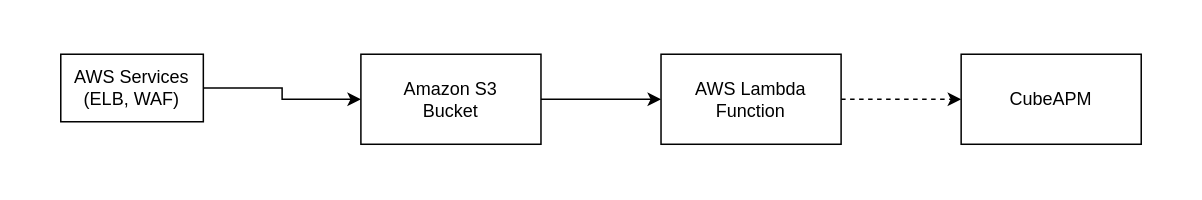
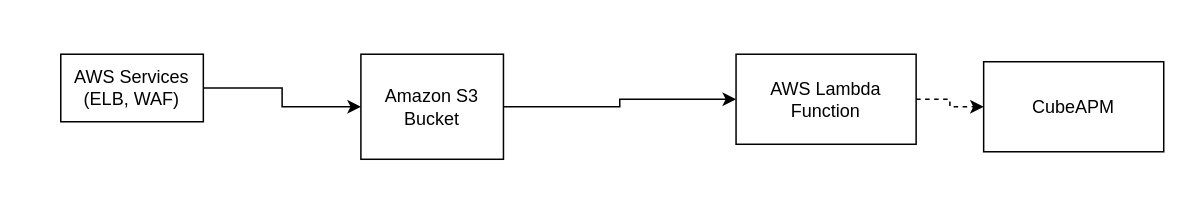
- <mxCell id="6" value="Amazon S3&lt;br&gt;Bucket" style="rounded=0;whiteSpace=wrap;html=1;labelBackgroundColor=none;" vertex="1" parent="1"><mxGeometry x="240" y="35.5" width="120" height="60" as="geometry" /></mxCell>
+ <mxCell id="6" value="Amazon S3&lt;br&gt;Bucket" style="rounded=0;whiteSpace=wrap;html=1;labelBackgroundColor=none;" vertex="1" parent="1"><mxGeometry x="240" y="35.5" width="95" height="70" as="geometry" /></mxCell>
- <mxCell id="8" value="AWS Lambda&lt;br&gt;Function" style="rounded=0;whiteSpace=wrap;html=1;labelBackgroundColor=none;" vertex="1" parent="1"><mxGeometry x="440" y="35.5" width="120" height="60" as="geometry" /></mxCell>
+ <mxCell id="8" value="AWS Lambda&lt;br&gt;Function" style="rounded=0;whiteSpace=wrap;html=1;labelBackgroundColor=none;" vertex="1" parent="1"><mxGeometry x="490" y="35.5" width="120" height="60" as="geometry" /></mxCell>
- <mxCell id="9" value="CubeAPM" style="rounded=0;whiteSpace=wrap;html=1;labelBackgroundColor=none;" vertex="1" parent="1"><mxGeometry x="640" y="35.5" width="120" height="60" as="geometry" /></mxCell>
+ <mxCell id="9" value="CubeAPM" style="rounded=0;whiteSpace=wrap;html=1;labelBackgroundColor=none;" vertex="1" parent="1"><mxGeometry x="655" y="40.5" width="120" height="60" as="geometry" /></mxCell>
